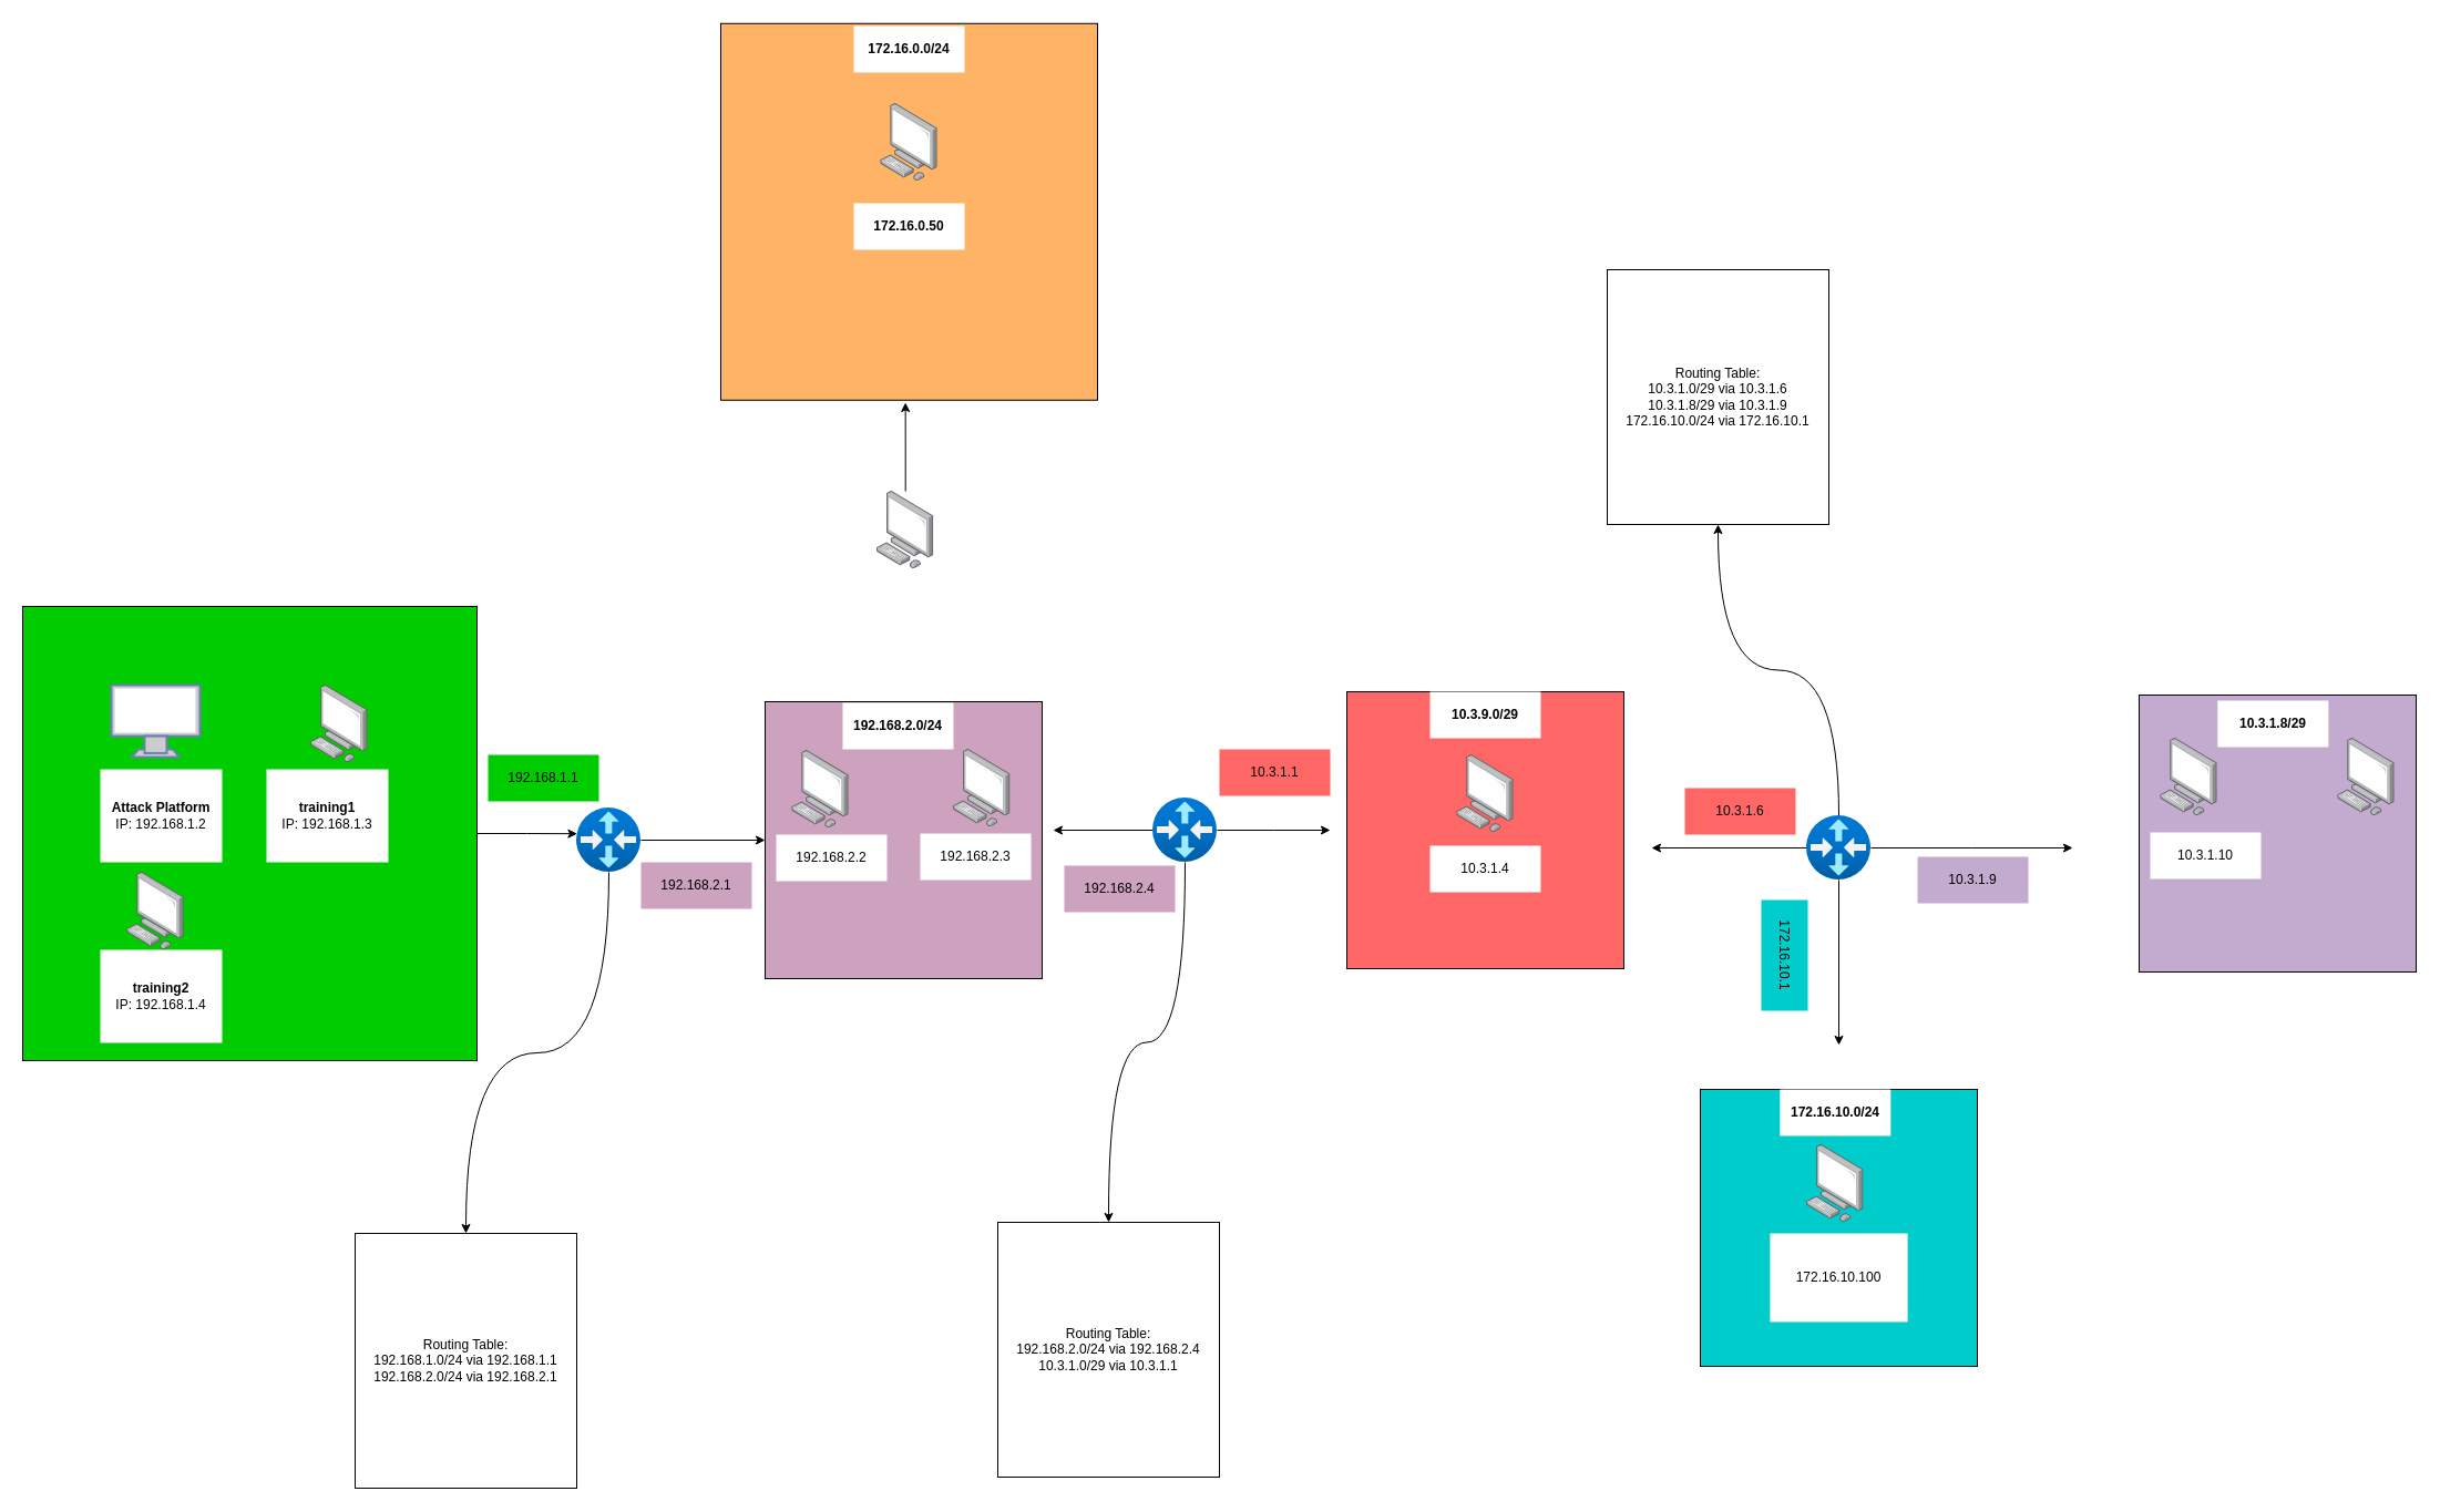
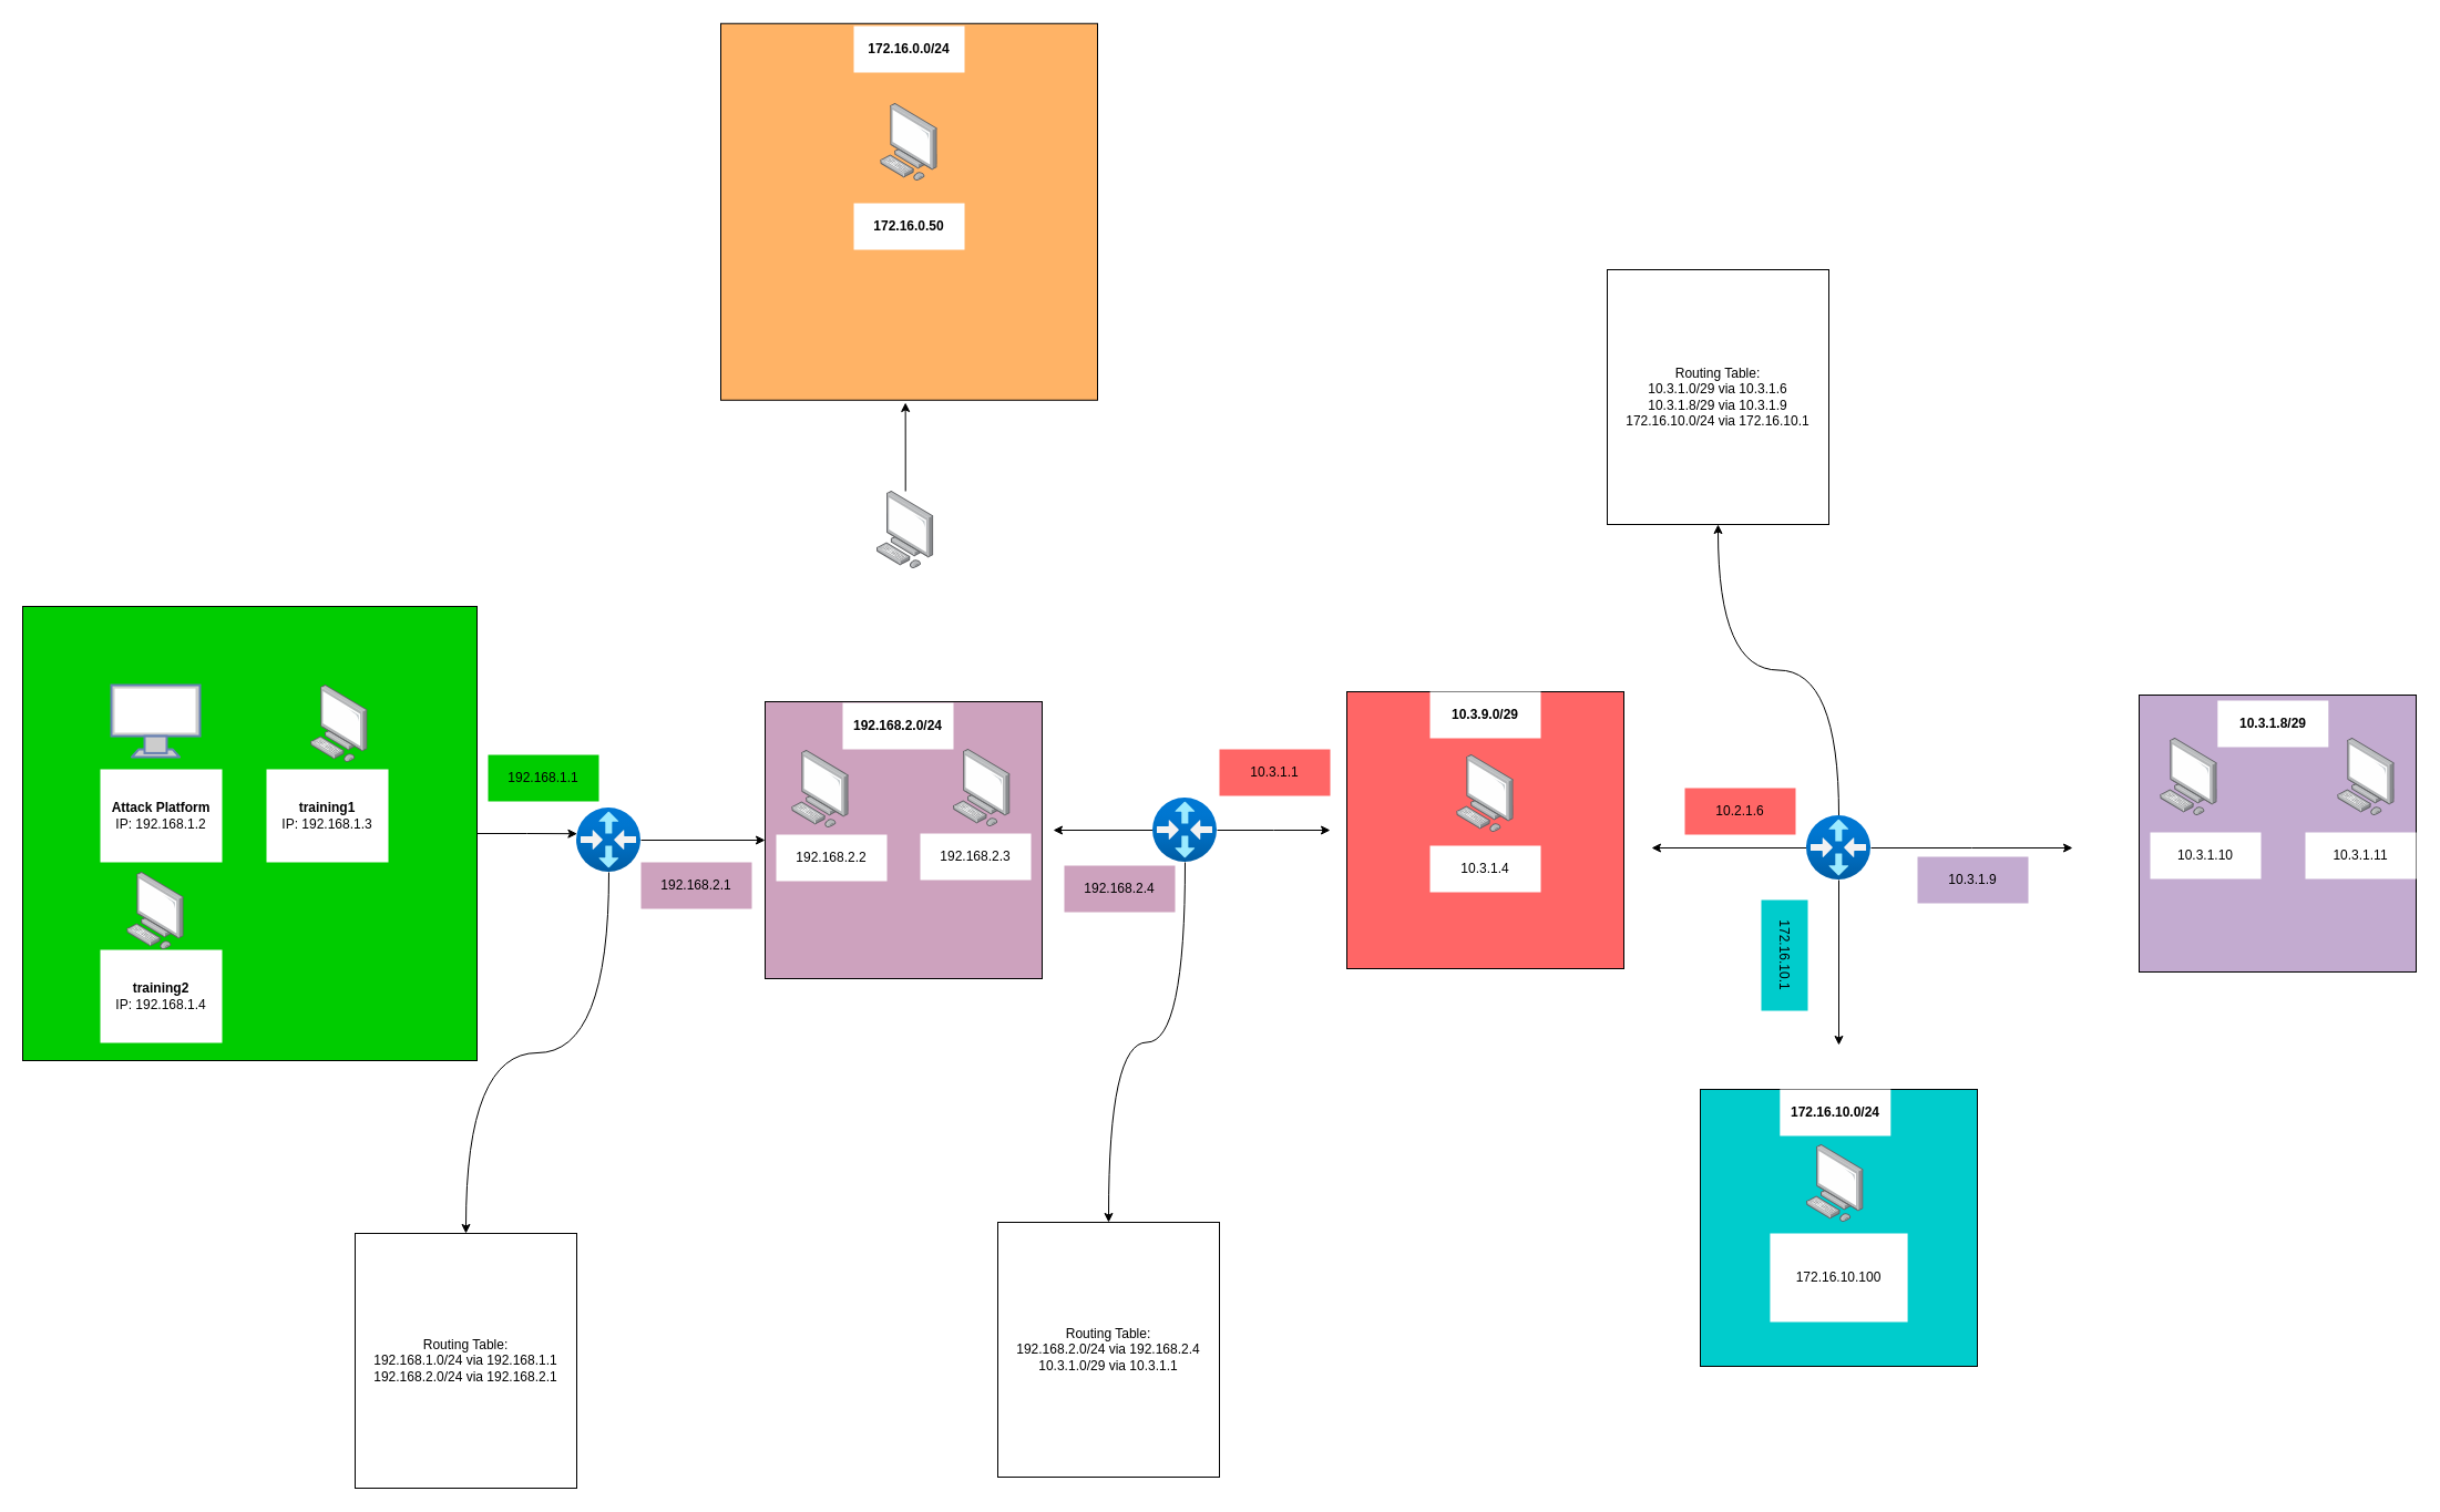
- <mxCell id="47" value="10.3.1.6" style="text;html=1;strokeColor=none;fillColor=#FF6666;align=center;verticalAlign=middle;whiteSpace=wrap;rounded=0;" vertex="1" parent="1"><mxGeometry x="1520" y="711" width="100" height="42" as="geometry" /></mxCell>
+ <mxCell id="47" value="10.2.1.6" style="text;html=1;strokeColor=none;fillColor=#FF6666;align=center;verticalAlign=middle;whiteSpace=wrap;rounded=0;" vertex="1" parent="1"><mxGeometry x="1520" y="711" width="100" height="42" as="geometry" /></mxCell>
+ <mxCell id="54" value="10.3.1.11" style="text;html=1;strokeColor=none;fillColor=#FFFFFF;align=center;verticalAlign=middle;whiteSpace=wrap;rounded=0;" vertex="1" parent="1"><mxGeometry x="2080" y="751" width="100" height="42" as="geometry" /></mxCell>
